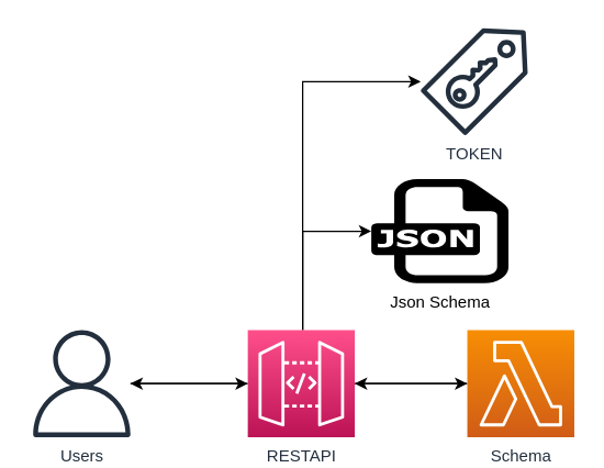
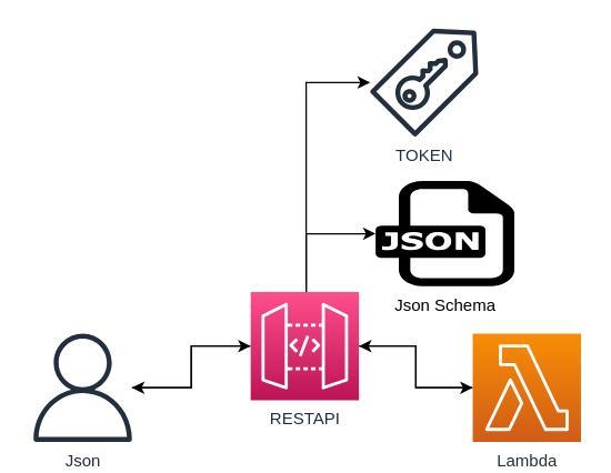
- <mxCell id="12" value="TOKEN" style="sketch=0;outlineConnect=0;fontColor=#232F3E;gradientColor=none;fillColor=#232F3D;strokeColor=none;dashed=0;verticalLabelPosition=bottom;verticalAlign=top;align=center;html=1;fontSize=12;fontStyle=0;aspect=fixed;pointerEvents=1;shape=mxgraph.aws4.saml_token;" vertex="1" parent="1"><mxGeometry x="306" y="20" width="78" height="78" as="geometry" /></mxCell>
+ <mxCell id="12" value="TOKEN" style="sketch=0;outlineConnect=0;fontColor=#232F3E;gradientColor=none;fillColor=#232F3D;strokeColor=none;dashed=0;verticalLabelPosition=bottom;verticalAlign=top;align=center;html=1;fontSize=12;fontStyle=0;aspect=fixed;pointerEvents=1;shape=mxgraph.aws4.saml_token;" vertex="1" parent="1"><mxGeometry x="266" y="20" width="78" height="78" as="geometry" /></mxCell>
- <mxCell id="8" value="RESTAPI" style="sketch=0;points=[[0,0,0],[0.25,0,0],[0.5,0,0],[0.75,0,0],[1,0,0],[0,1,0],[0.25,1,0],[0.5,1,0],[0.75,1,0],[1,1,0],[0,0.25,0],[0,0.5,0],[0,0.75,0],[1,0.25,0],[1,0.5,0],[1,0.75,0]];outlineConnect=0;fontColor=#232F3E;gradientColor=#FF4F8B;gradientDirection=north;fillColor=#BC1356;strokeColor=#ffffff;dashed=0;verticalLabelPosition=bottom;verticalAlign=top;align=center;html=1;fontSize=12;fontStyle=0;aspect=fixed;shape=mxgraph.aws4.resourceIcon;resIcon=mxgraph.aws4.api_gateway;" vertex="1" parent="1"><mxGeometry x="180" y="240" width="78" height="78" as="geometry" /></mxCell>
+ <mxCell id="8" value="RESTAPI" style="sketch=0;points=[[0,0,0],[0.25,0,0],[0.5,0,0],[0.75,0,0],[1,0,0],[0,1,0],[0.25,1,0],[0.5,1,0],[0.75,1,0],[1,1,0],[0,0.25,0],[0,0.5,0],[0,0.75,0],[1,0.25,0],[1,0.5,0],[1,0.75,0]];outlineConnect=0;fontColor=#232F3E;gradientColor=#FF4F8B;gradientDirection=north;fillColor=#BC1356;strokeColor=#ffffff;dashed=0;verticalLabelPosition=bottom;verticalAlign=top;align=center;html=1;fontSize=12;fontStyle=0;aspect=fixed;shape=mxgraph.aws4.resourceIcon;resIcon=mxgraph.aws4.api_gateway;" vertex="1" parent="1"><mxGeometry x="180" y="210" width="78" height="78" as="geometry" /></mxCell>
- <mxCell id="3" value="Users" style="sketch=0;outlineConnect=0;fontColor=#232F3E;gradientColor=none;fillColor=#232F3D;strokeColor=none;dashed=0;verticalLabelPosition=bottom;verticalAlign=top;align=center;html=1;fontSize=12;fontStyle=0;aspect=fixed;pointerEvents=1;shape=mxgraph.aws4.user;" vertex="1" parent="1"><mxGeometry x="20" y="240" width="78" height="78" as="geometry" /></mxCell>
+ <mxCell id="3" value="Json" style="sketch=0;outlineConnect=0;fontColor=#232F3E;gradientColor=none;fillColor=#232F3D;strokeColor=none;dashed=0;verticalLabelPosition=bottom;verticalAlign=top;align=center;html=1;fontSize=12;fontStyle=0;aspect=fixed;pointerEvents=1;shape=mxgraph.aws4.user;" vertex="1" parent="1"><mxGeometry x="20" y="240" width="78" height="78" as="geometry" /></mxCell>
- <mxCell id="10" value="Schema" style="sketch=0;points=[[0,0,0],[0.25,0,0],[0.5,0,0],[0.75,0,0],[1,0,0],[0,1,0],[0.25,1,0],[0.5,1,0],[0.75,1,0],[1,1,0],[0,0.25,0],[0,0.5,0],[0,0.75,0],[1,0.25,0],[1,0.5,0],[1,0.75,0]];outlineConnect=0;fontColor=#232F3E;gradientColor=#F78E04;gradientDirection=north;fillColor=#D05C17;strokeColor=#ffffff;dashed=0;verticalLabelPosition=bottom;verticalAlign=top;align=center;html=1;fontSize=12;fontStyle=0;aspect=fixed;shape=mxgraph.aws4.resourceIcon;resIcon=mxgraph.aws4.lambda;" vertex="1" parent="1"><mxGeometry x="340" y="240" width="78" height="78" as="geometry" /></mxCell>
+ <mxCell id="10" value="Lambda" style="sketch=0;points=[[0,0,0],[0.25,0,0],[0.5,0,0],[0.75,0,0],[1,0,0],[0,1,0],[0.25,1,0],[0.5,1,0],[0.75,1,0],[1,1,0],[0,0.25,0],[0,0.5,0],[0,0.75,0],[1,0.25,0],[1,0.5,0],[1,0.75,0]];outlineConnect=0;fontColor=#232F3E;gradientColor=#F78E04;gradientDirection=north;fillColor=#D05C17;strokeColor=#ffffff;dashed=0;verticalLabelPosition=bottom;verticalAlign=top;align=center;html=1;fontSize=12;fontStyle=0;aspect=fixed;shape=mxgraph.aws4.resourceIcon;resIcon=mxgraph.aws4.lambda;" vertex="1" parent="1"><mxGeometry x="340" y="240" width="78" height="78" as="geometry" /></mxCell>
